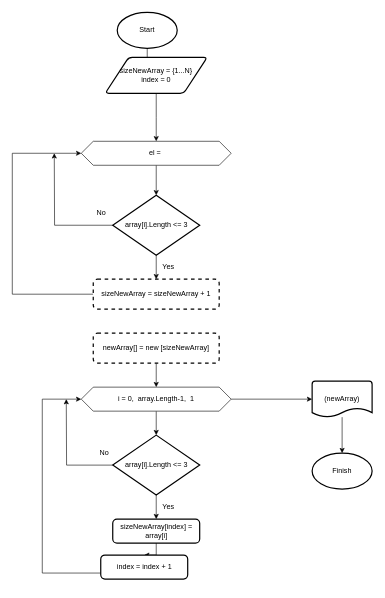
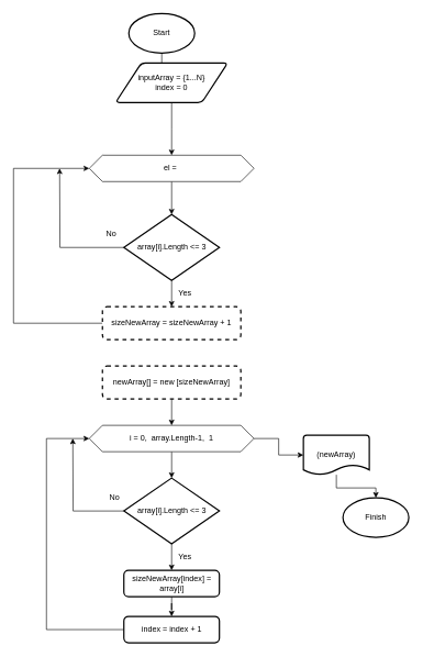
- <mxCell id="5" value="sizeNewArray = {1...N}&lt;br&gt;index = 0" style="shape=parallelogram;html=1;strokeWidth=2;perimeter=parallelogramPerimeter;whiteSpace=wrap;rounded=1;arcSize=12;size=0.23;" parent="1" vertex="1"><mxGeometry x="175" y="95" width="170" height="60" as="geometry" /></mxCell>
+ <mxCell id="5" value="inputArray = {1...N}&lt;br&gt;index = 0" style="shape=parallelogram;html=1;strokeWidth=2;perimeter=parallelogramPerimeter;whiteSpace=wrap;rounded=1;arcSize=12;size=0.23;" parent="1" vertex="1"><mxGeometry x="175" y="95" width="170" height="60" as="geometry" /></mxCell>
- <mxCell id="30" value="(newArray)" style="strokeWidth=2;html=1;shape=mxgraph.flowchart.document2;whiteSpace=wrap;size=0.25;" parent="1" vertex="1"><mxGeometry x="520" y="635" width="100" height="60" as="geometry" /></mxCell>
+ <mxCell id="30" value="(newArray)" style="strokeWidth=2;html=1;shape=mxgraph.flowchart.document2;whiteSpace=wrap;size=0.25;" parent="1" vertex="1"><mxGeometry x="460" y="660" width="100" height="60" as="geometry" /></mxCell>
- <mxCell id="28" value="index = index + 1" style="rounded=1;whiteSpace=wrap;html=1;absoluteArcSize=1;arcSize=14;strokeWidth=2;" parent="1" vertex="1"><mxGeometry x="167.5" y="925" width="145" height="40" as="geometry" /></mxCell>
+ <mxCell id="28" value="index = index + 1" style="rounded=1;whiteSpace=wrap;html=1;absoluteArcSize=1;arcSize=14;strokeWidth=2;" parent="1" vertex="1"><mxGeometry x="187.5" y="935" width="145" height="40" as="geometry" /></mxCell>
